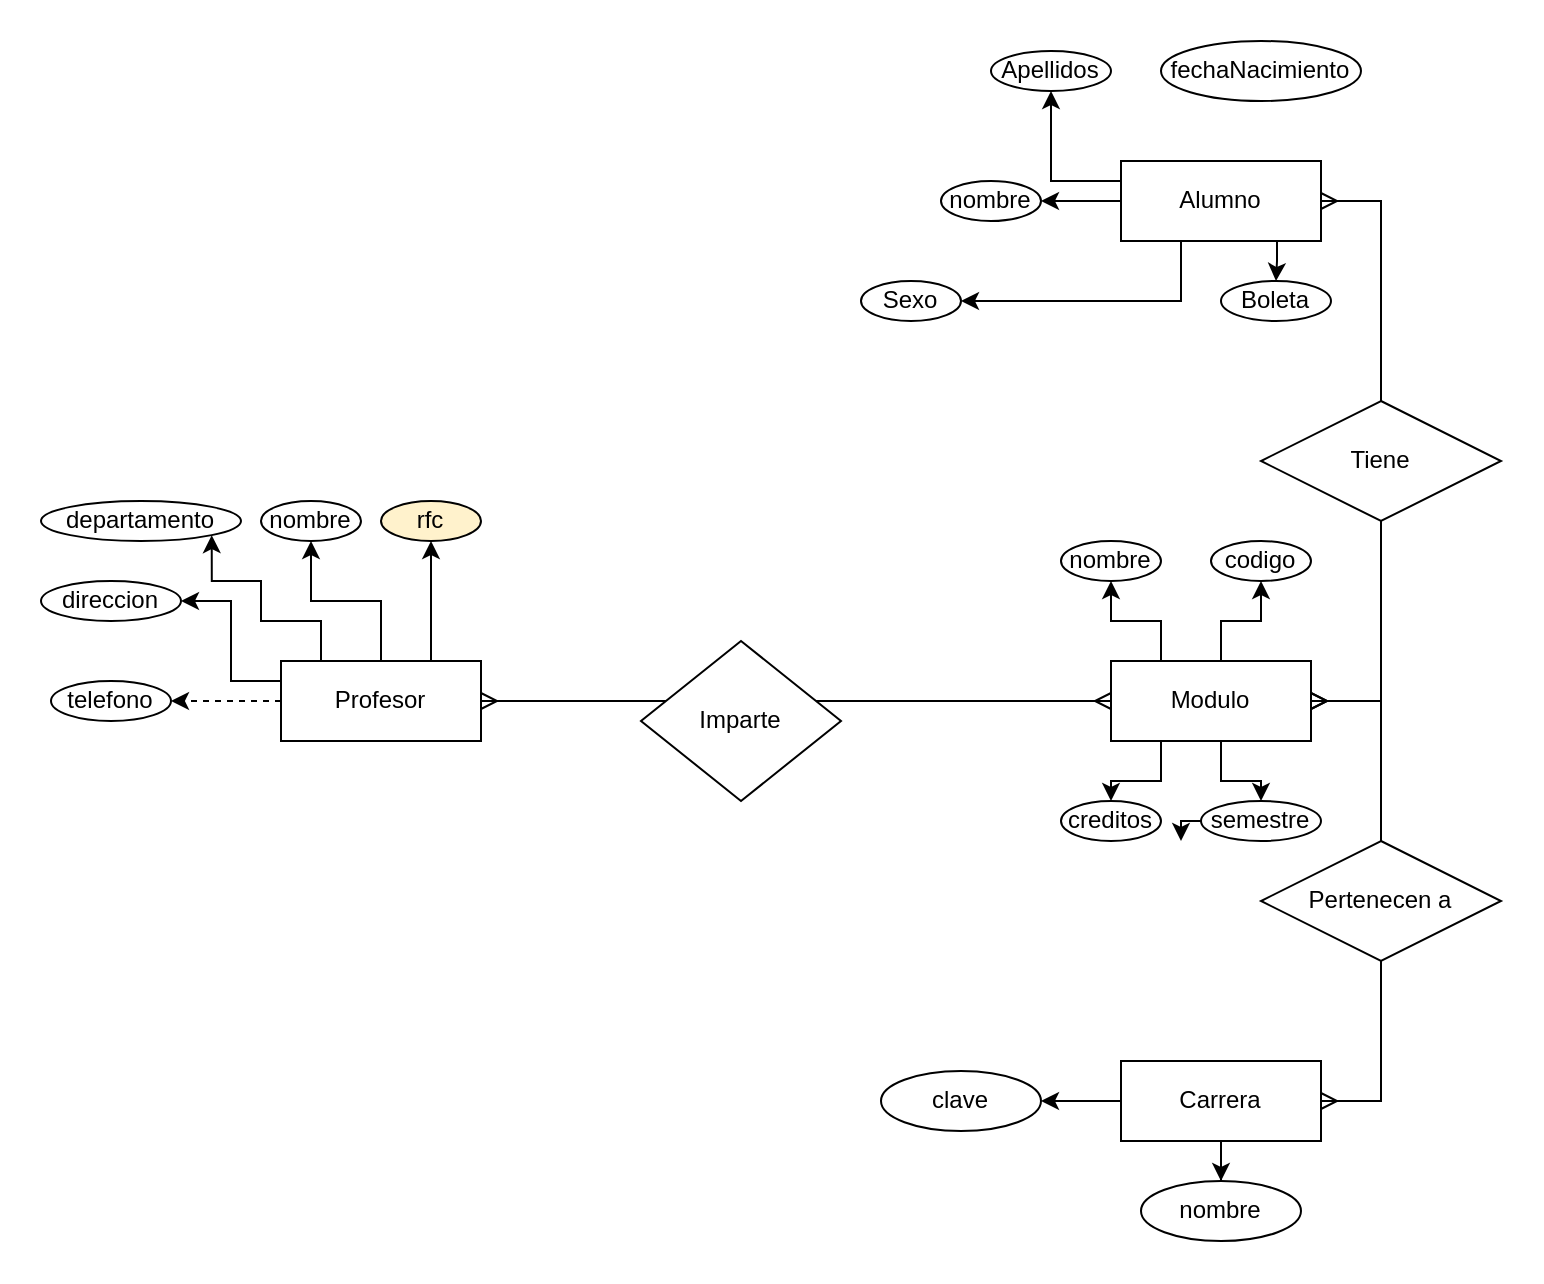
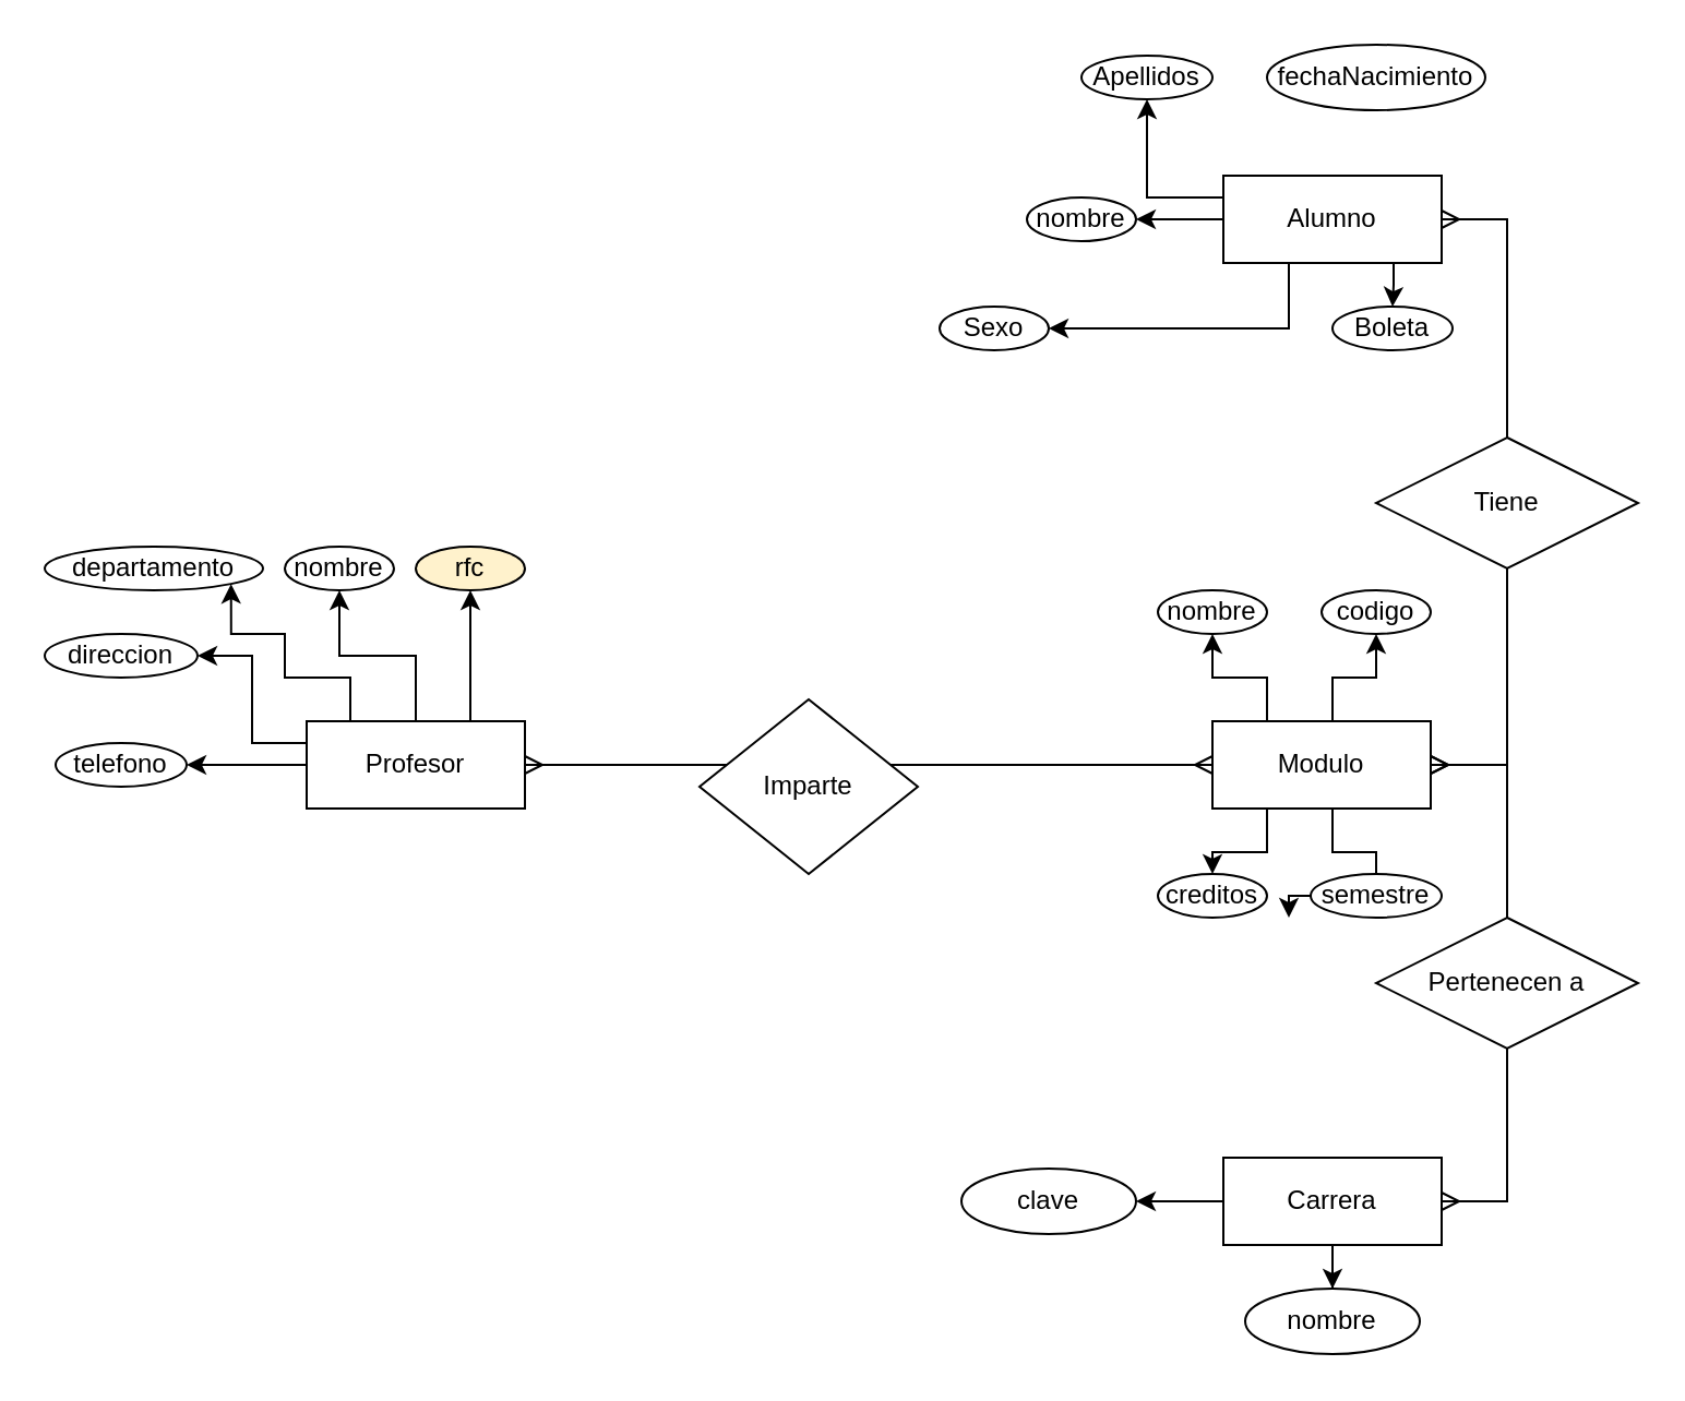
- <mxCell id="2" style="edgeStyle=orthogonalEdgeStyle;rounded=0;orthogonalLoop=1;jettySize=auto;html=1;dashed=1;" parent="1" source="7" target="25" edge="1"><mxGeometry relative="1" as="geometry" /></mxCell>
+ <mxCell id="2" style="edgeStyle=orthogonalEdgeStyle;rounded=0;orthogonalLoop=1;jettySize=auto;html=1;" parent="1" source="7" target="25" edge="1"><mxGeometry relative="1" as="geometry" /></mxCell>
- <mxCell id="11" style="edgeStyle=orthogonalEdgeStyle;rounded=0;orthogonalLoop=1;jettySize=auto;html=1;entryX=0.5;entryY=0;entryDx=0;entryDy=0;" edge="1" parent="1" source="12" target="38"><mxGeometry relative="1" as="geometry"><Array as="points"><mxPoint x="610" y="390" /><mxPoint x="630" y="390" /></Array></mxGeometry></mxCell>
+ <mxCell id="11" style="edgeStyle=orthogonalEdgeStyle;rounded=0;orthogonalLoop=1;jettySize=auto;html=1;entryX=0.5;entryY=0;entryDx=0;entryDy=0;endArrow=none;" edge="1" parent="1" source="12" target="38"><mxGeometry relative="1" as="geometry"><Array as="points"><mxPoint x="610" y="390" /><mxPoint x="630" y="390" /></Array></mxGeometry></mxCell>
